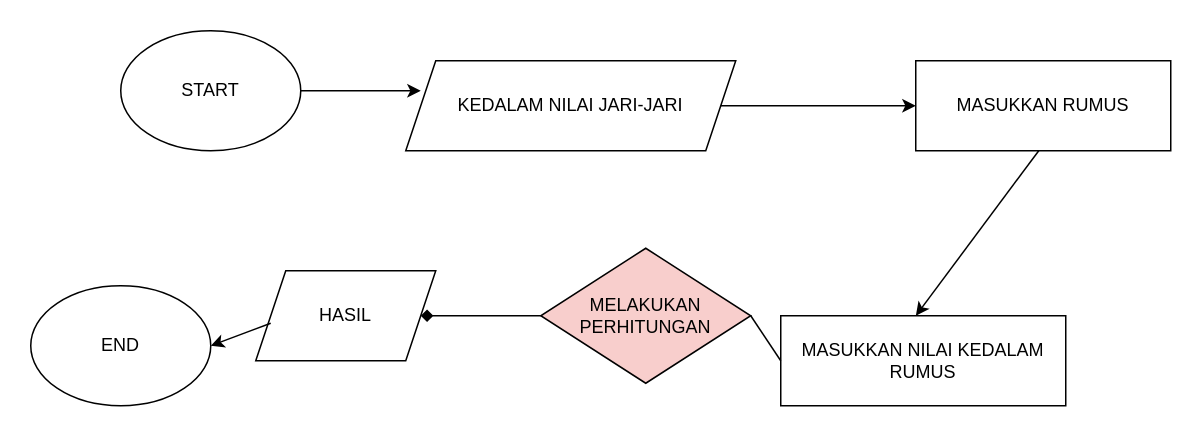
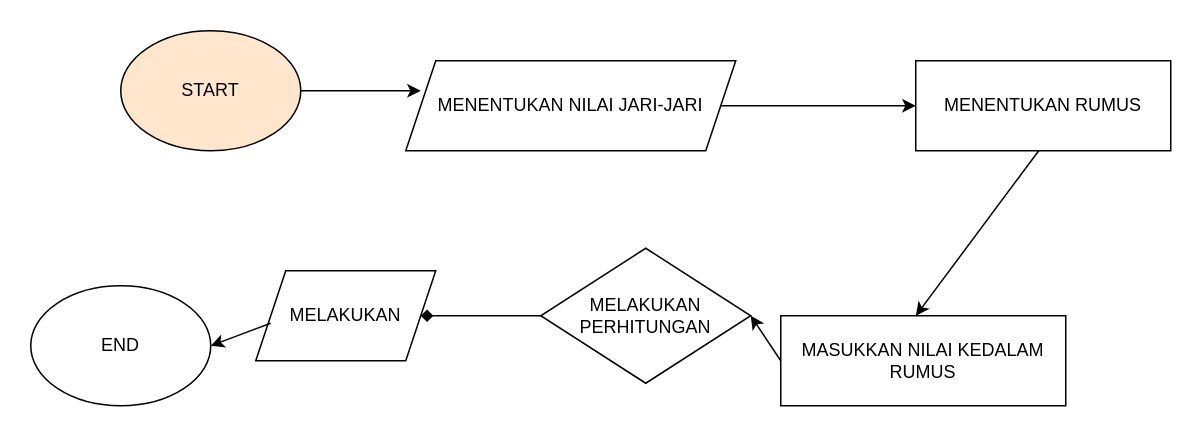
- <mxCell id="2" value="START" style="ellipse;whiteSpace=wrap;html=1;" parent="1" vertex="1"><mxGeometry x="80" y="20" width="120" height="80" as="geometry" /></mxCell>
+ <mxCell id="2" value="START" style="ellipse;whiteSpace=wrap;html=1;fillColor=#ffe6cc;" parent="1" vertex="1"><mxGeometry x="80" y="20" width="120" height="80" as="geometry" /></mxCell>
- <mxCell id="5" value="KEDALAM NILAI JARI-JARI" style="shape=parallelogram;perimeter=parallelogramPerimeter;whiteSpace=wrap;html=1;fixedSize=1;" parent="1" vertex="1"><mxGeometry x="270" y="40" width="220" height="60" as="geometry" /></mxCell>
+ <mxCell id="5" value="MENENTUKAN NILAI JARI-JARI" style="shape=parallelogram;perimeter=parallelogramPerimeter;whiteSpace=wrap;html=1;fixedSize=1;" parent="1" vertex="1"><mxGeometry x="270" y="40" width="220" height="60" as="geometry" /></mxCell>
- <mxCell id="6" value="MASUKKAN RUMUS" style="rounded=0;whiteSpace=wrap;html=1;" parent="1" vertex="1"><mxGeometry x="610" y="40" width="170" height="60" as="geometry" /></mxCell>
+ <mxCell id="6" value="MENENTUKAN RUMUS" style="rounded=0;whiteSpace=wrap;html=1;" parent="1" vertex="1"><mxGeometry x="610" y="40" width="170" height="60" as="geometry" /></mxCell>
- <mxCell id="12" value="HASIL" style="shape=parallelogram;perimeter=parallelogramPerimeter;whiteSpace=wrap;html=1;fixedSize=1;" parent="1" vertex="1"><mxGeometry x="170" y="180" width="120" height="60" as="geometry" /></mxCell>
+ <mxCell id="12" value="MELAKUKAN" style="shape=parallelogram;perimeter=parallelogramPerimeter;whiteSpace=wrap;html=1;fixedSize=1;" parent="1" vertex="1"><mxGeometry x="170" y="180" width="120" height="60" as="geometry" /></mxCell>
- <mxCell id="11" value="MELAKUKAN PERHITUNGAN" style="rhombus;whiteSpace=wrap;html=1;fillColor=#f8cecc;" parent="1" vertex="1"><mxGeometry x="360" y="165" width="140" height="90" as="geometry" /></mxCell>
+ <mxCell id="11" value="MELAKUKAN PERHITUNGAN" style="rhombus;whiteSpace=wrap;html=1;" parent="1" vertex="1"><mxGeometry x="360" y="165" width="140" height="90" as="geometry" /></mxCell>
- <mxCell id="10" value="" style="endArrow=none;html=1;rounded=0;exitX=0;exitY=0.5;exitDx=0;exitDy=0;entryX=1;entryY=0.5;entryDx=0;entryDy=0;" parent="1" source="9" target="11" edge="1"><mxGeometry width="50" height="50" relative="1" as="geometry"><mxPoint x="380" y="190" as="sourcePoint" /><mxPoint x="510" y="210" as="targetPoint" /></mxGeometry></mxCell>
+ <mxCell id="10" value="" style="endArrow=classic;html=1;rounded=0;exitX=0;exitY=0.5;exitDx=0;exitDy=0;entryX=1;entryY=0.5;entryDx=0;entryDy=0;" parent="1" source="9" target="11" edge="1"><mxGeometry width="50" height="50" relative="1" as="geometry"><mxPoint x="380" y="190" as="sourcePoint" /><mxPoint x="510" y="210" as="targetPoint" /></mxGeometry></mxCell>
